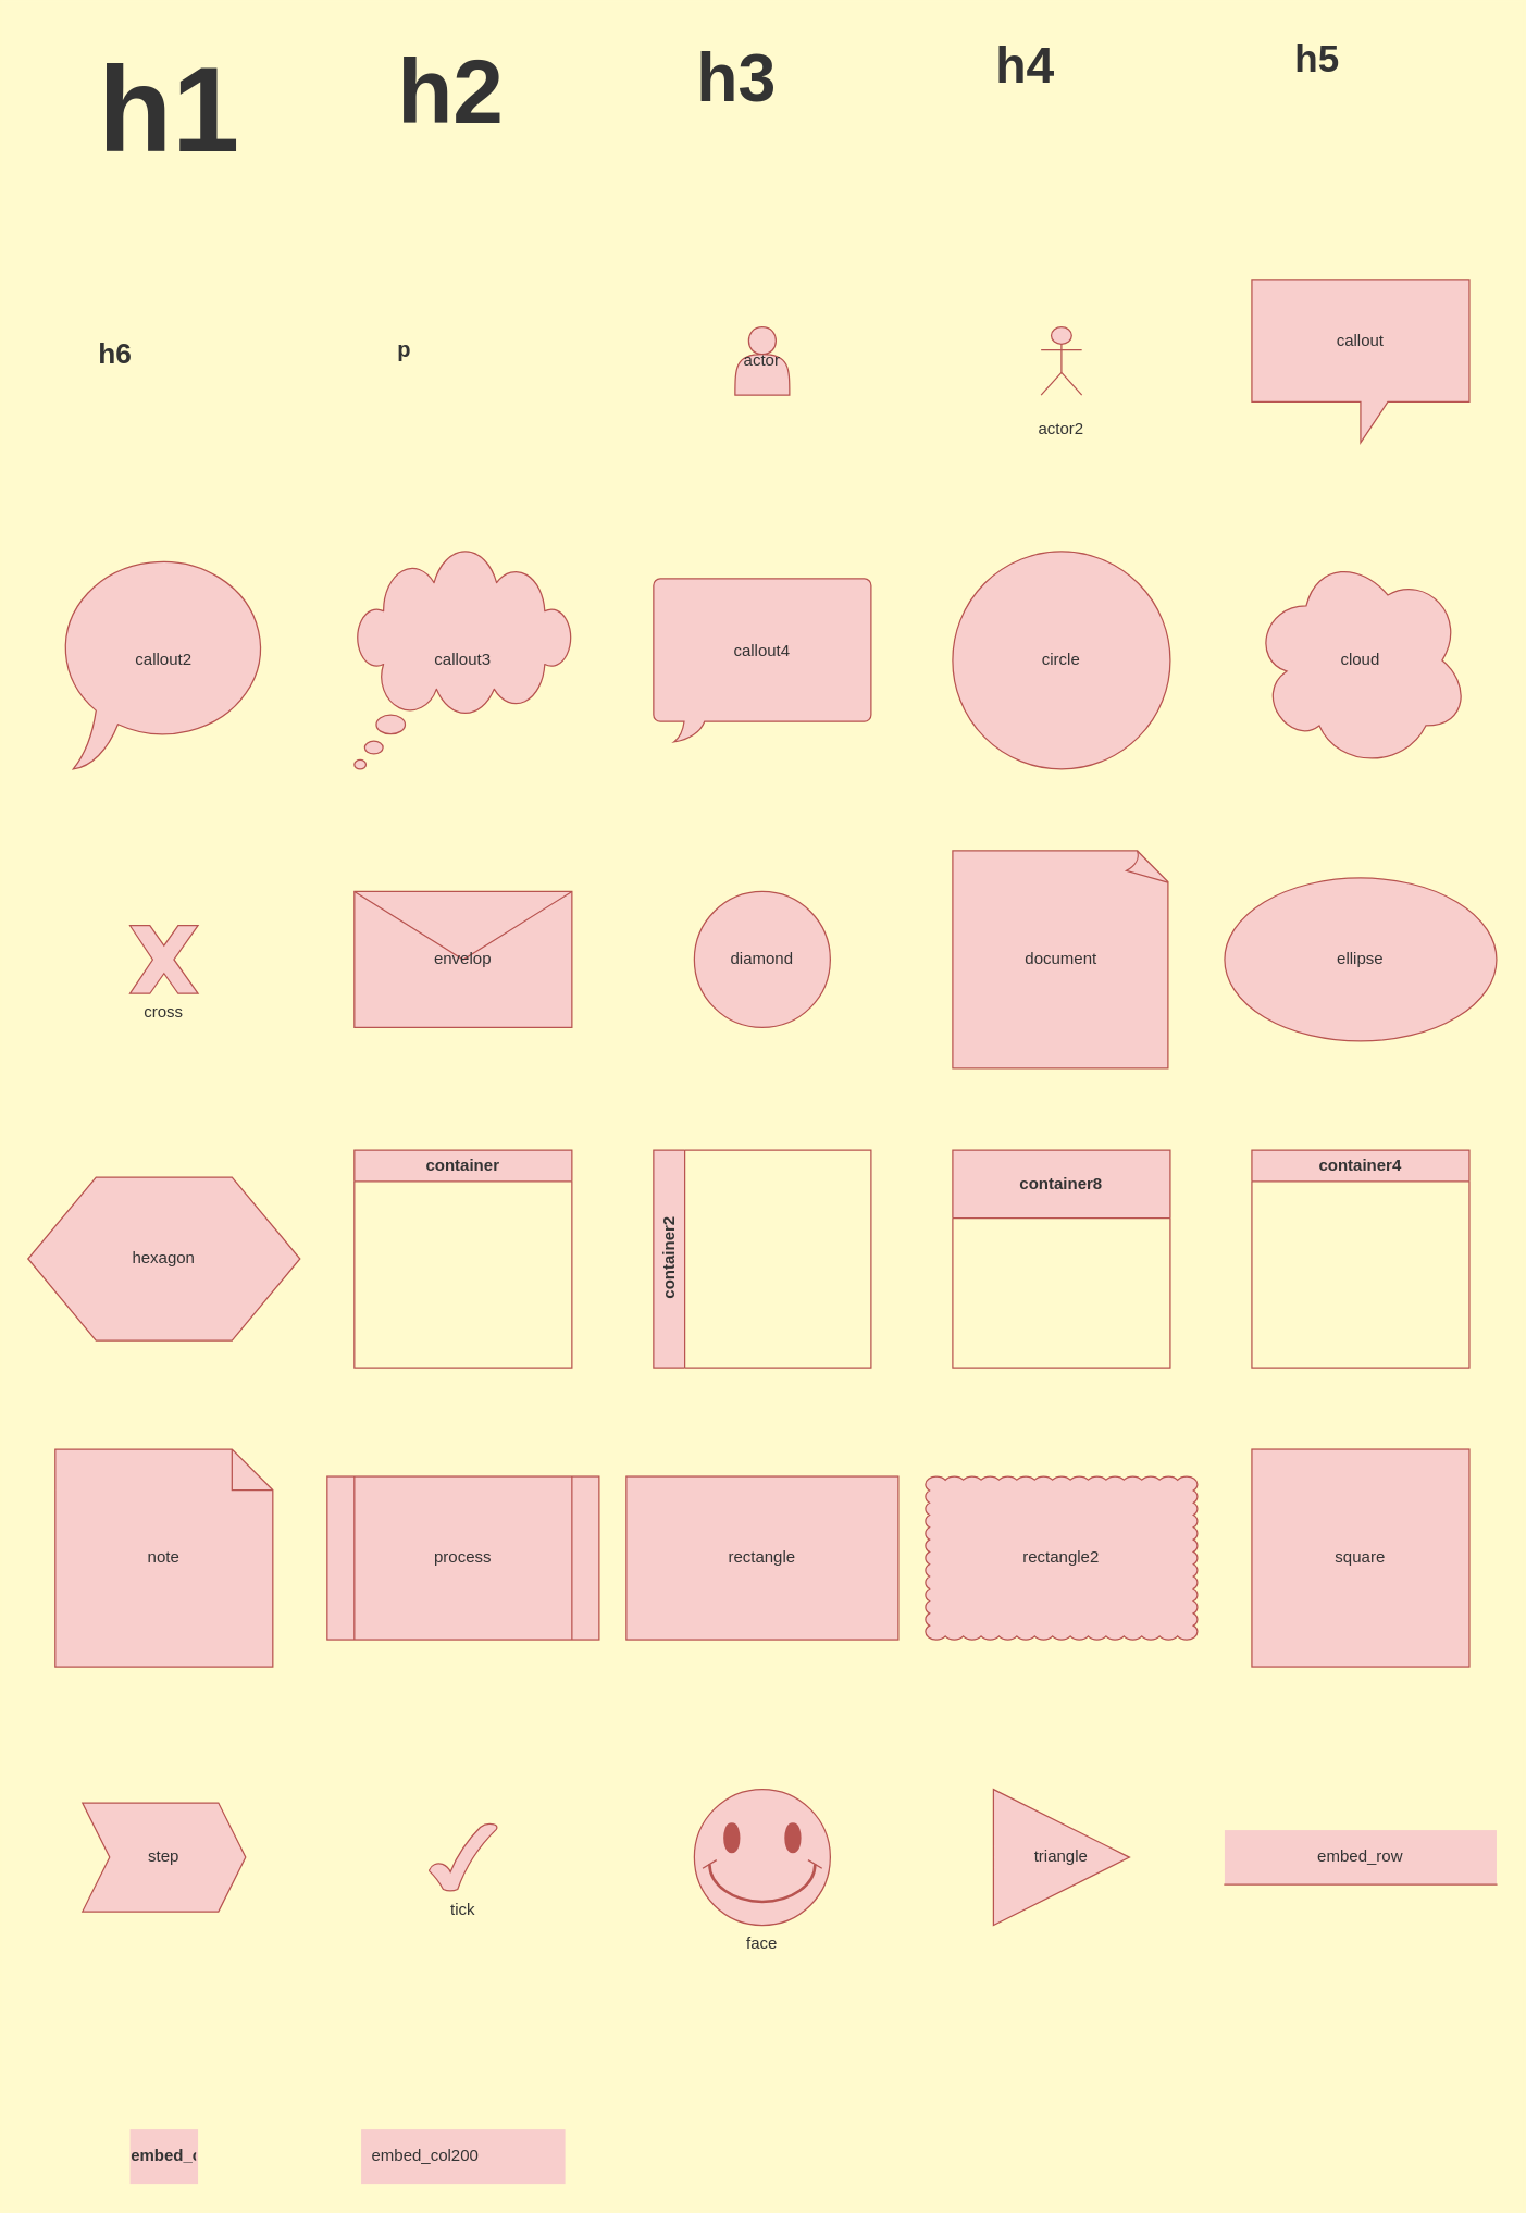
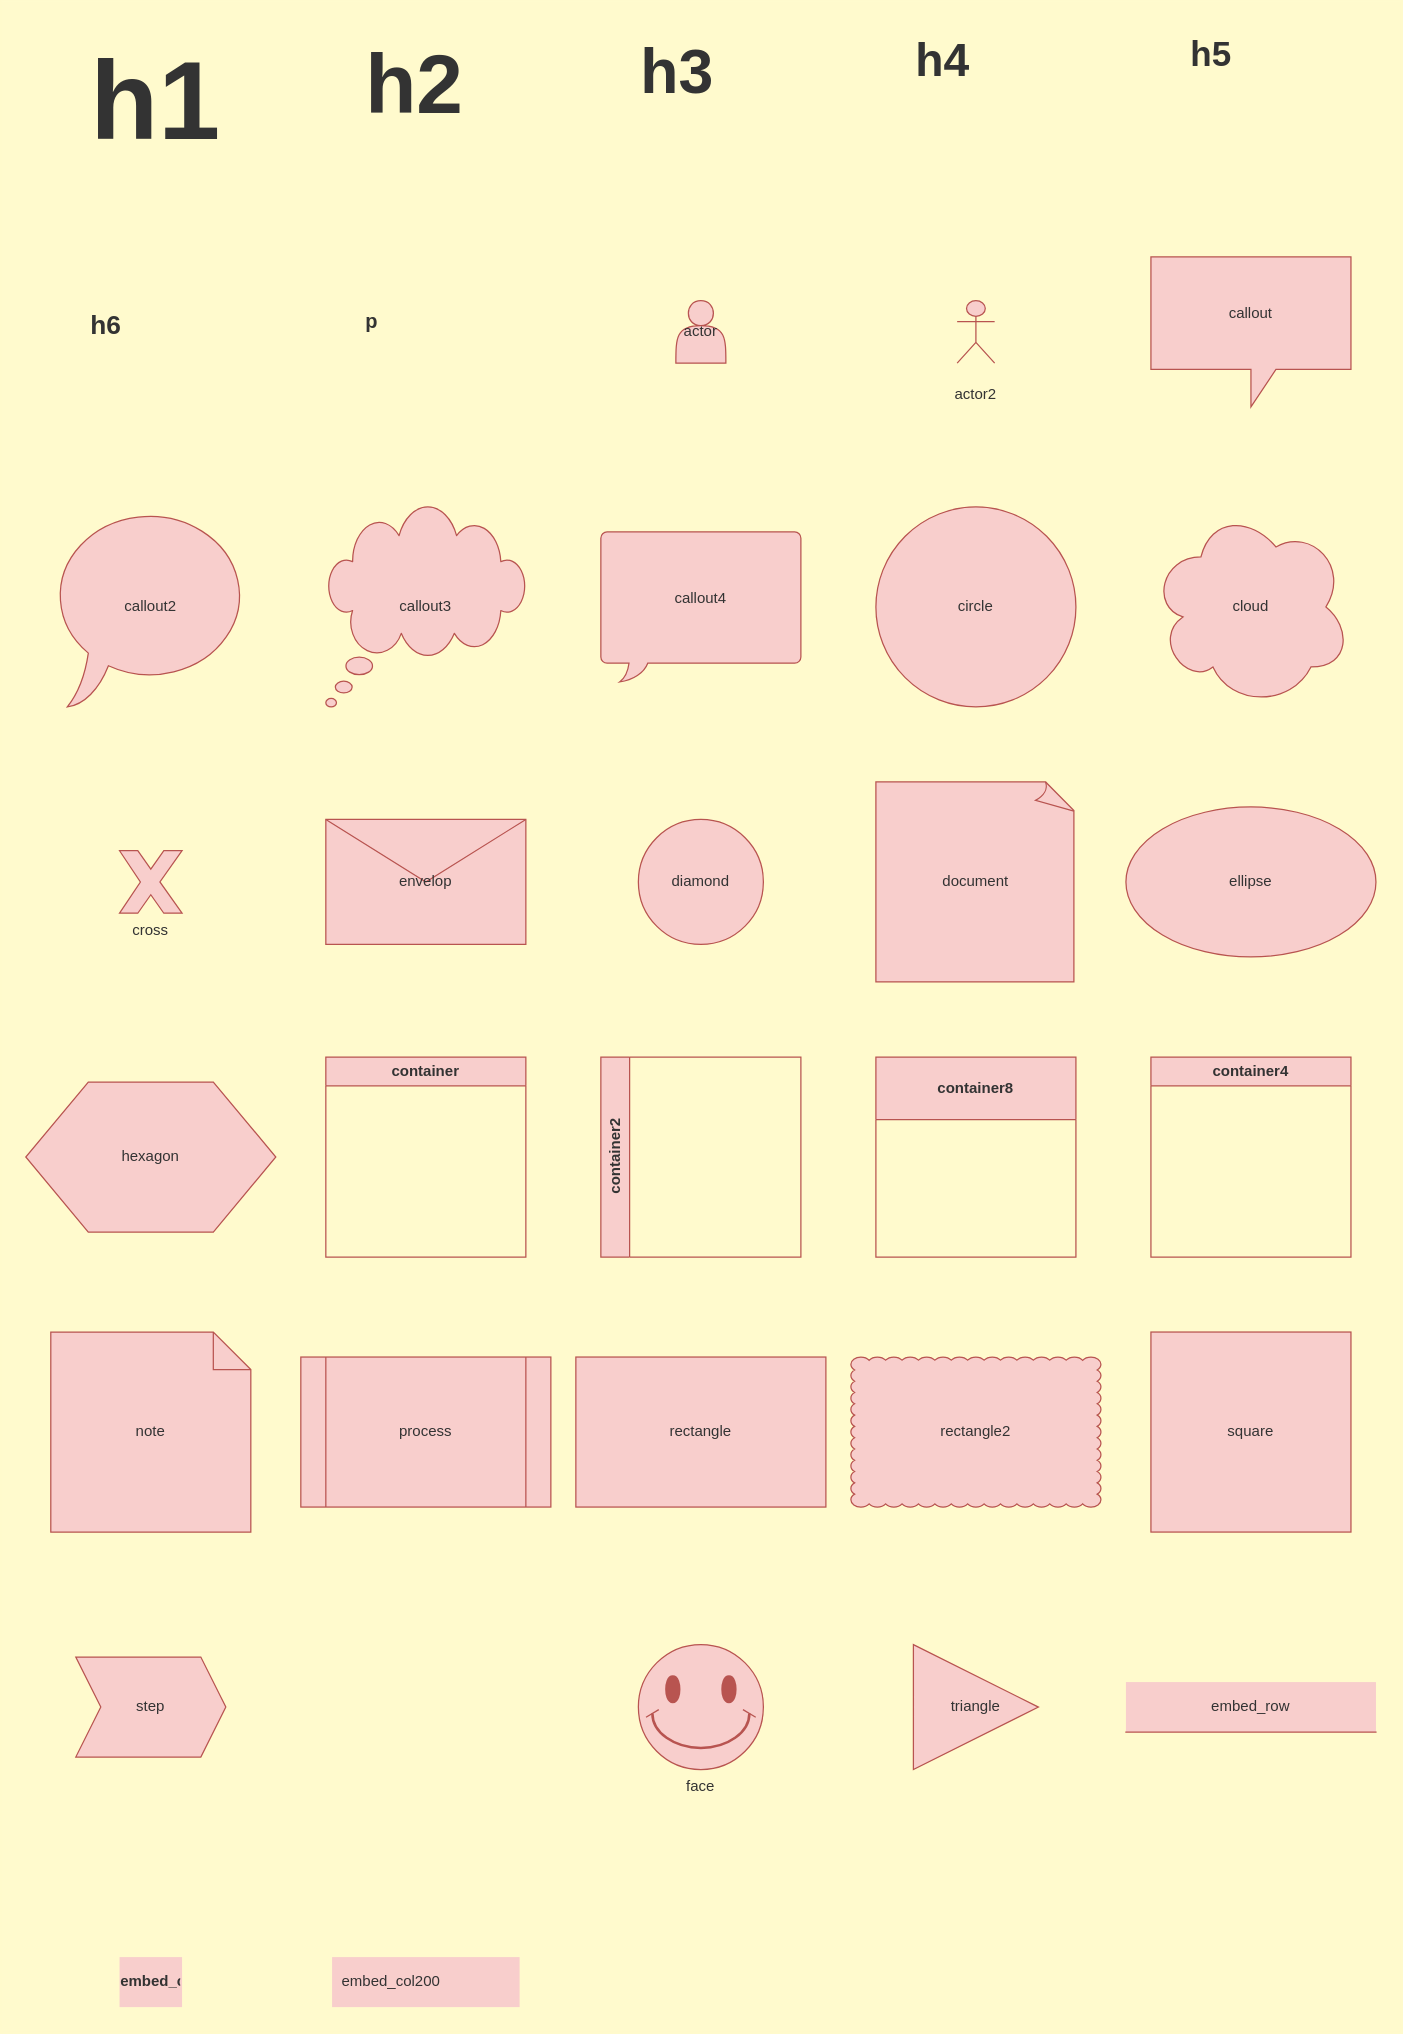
- <mxCell id="33" value="tick" style="verticalLabelPosition=bottom;verticalAlign=top;shape=mxgraph.basic.tick;whiteSpace=wrap;html=1;fillColor=#f8cecc;strokeColor=#b85450;fontColor=#333333" vertex="1" parent="1"><mxGeometry x="315" y="1340" width="50" height="50" as="geometry" /></mxCell>
